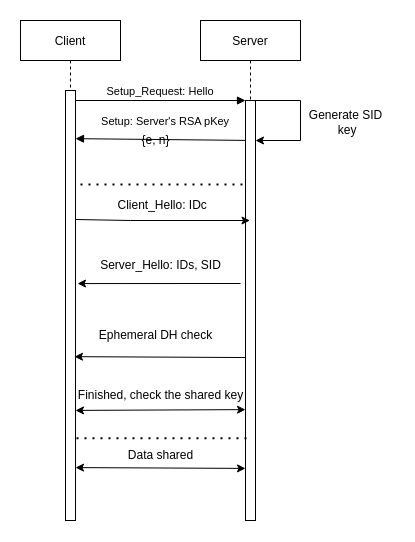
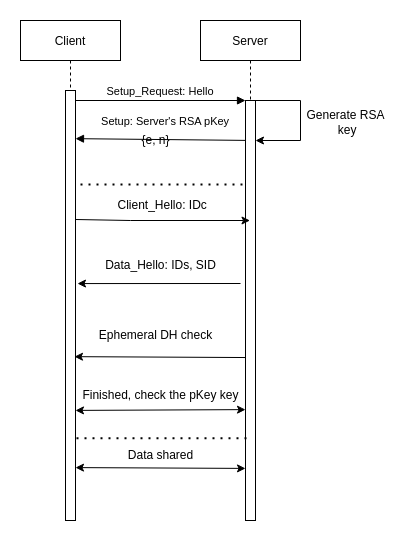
- <mxCell id="10" value="Generate SID&lt;br&gt;&amp;nbsp;key" style="text;html=1;align=center;verticalAlign=middle;resizable=0;points=[];autosize=1;strokeColor=none;fillColor=none;" vertex="1" parent="1"><mxGeometry x="297" y="101" width="96" height="41" as="geometry" /></mxCell>
+ <mxCell id="10" value="Generate RSA&lt;br&gt;&amp;nbsp;key" style="text;html=1;align=center;verticalAlign=middle;resizable=0;points=[];autosize=1;strokeColor=none;fillColor=none;" vertex="1" parent="1"><mxGeometry x="297" y="101" width="96" height="41" as="geometry" /></mxCell>
- <mxCell id="14" value="Server_Hello: IDs, SID" style="text;html=1;align=center;verticalAlign=middle;resizable=0;points=[];autosize=1;strokeColor=none;fillColor=none;" vertex="1" parent="1"><mxGeometry x="90" y="250" width="140" height="30" as="geometry" /></mxCell>
+ <mxCell id="14" value="Data_Hello: IDs, SID" style="text;html=1;align=center;verticalAlign=middle;resizable=0;points=[];autosize=1;strokeColor=none;fillColor=none;" vertex="1" parent="1"><mxGeometry x="90" y="250" width="140" height="30" as="geometry" /></mxCell>
- <mxCell id="18" value="Finished, check the shared key" style="text;html=1;align=center;verticalAlign=middle;resizable=0;points=[];autosize=1;strokeColor=none;fillColor=none;" vertex="1" parent="1"><mxGeometry x="65" y="380" width="190" height="30" as="geometry" /></mxCell>
+ <mxCell id="18" value="Finished, check the pKey key" style="text;html=1;align=center;verticalAlign=middle;resizable=0;points=[];autosize=1;strokeColor=none;fillColor=none;" vertex="1" parent="1"><mxGeometry x="65" y="380" width="190" height="30" as="geometry" /></mxCell>
